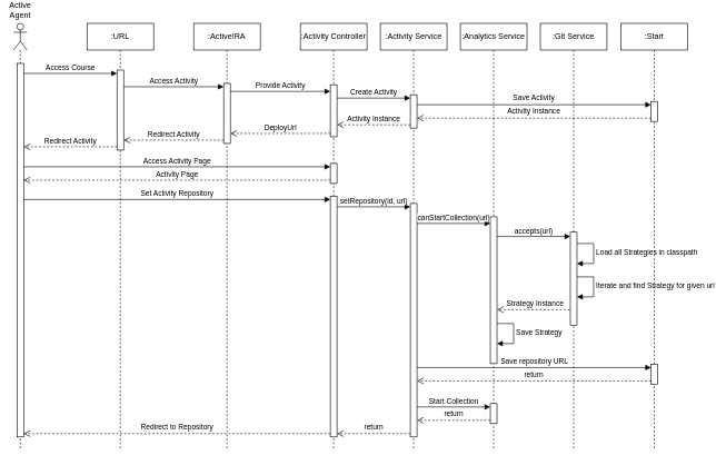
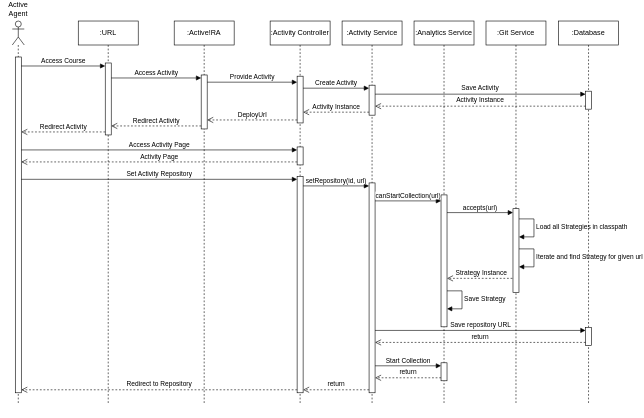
- <mxCell id="17" value=":Start" style="shape=umlLifeline;perimeter=lifelinePerimeter;whiteSpace=wrap;html=1;container=1;dropTarget=0;collapsible=0;recursiveResize=0;outlineConnect=0;portConstraint=eastwest;newEdgeStyle={&quot;curved&quot;:0,&quot;rounded&quot;:0};" parent="1" vertex="1"><mxGeometry x="931" y="20" width="100" height="640" as="geometry" /></mxCell>
+ <mxCell id="17" value=":Database" style="shape=umlLifeline;perimeter=lifelinePerimeter;whiteSpace=wrap;html=1;container=1;dropTarget=0;collapsible=0;recursiveResize=0;outlineConnect=0;portConstraint=eastwest;newEdgeStyle={&quot;curved&quot;:0,&quot;rounded&quot;:0};" parent="1" vertex="1"><mxGeometry x="931" y="20" width="100" height="640" as="geometry" /></mxCell>
